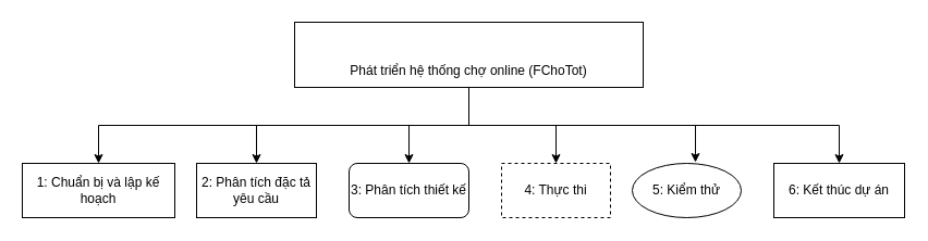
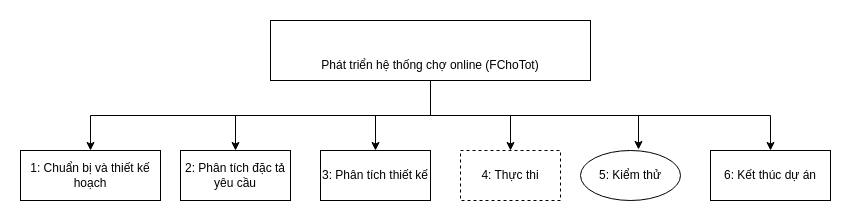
- <mxCell id="10" value="1: Chuẩn bị và lập kế hoạch" style="rounded=0;whiteSpace=wrap;html=1;" vertex="1" parent="1"><mxGeometry x="20" y="150" width="140" height="50" as="geometry" /></mxCell>
+ <mxCell id="10" value="1: Chuẩn bị và thiết kế hoạch" style="rounded=0;whiteSpace=wrap;html=1;" vertex="1" parent="1"><mxGeometry x="20" y="150" width="140" height="50" as="geometry" /></mxCell>
- <mxCell id="12" value="3: Phân tích thiết kế " style="whiteSpace=wrap;html=1;rounded=1;" vertex="1" parent="1"><mxGeometry x="320" y="150" width="110" height="50" as="geometry" /></mxCell>
+ <mxCell id="12" value="3: Phân tích thiết kế " style="rounded=0;whiteSpace=wrap;html=1;" vertex="1" parent="1"><mxGeometry x="320" y="150" width="110" height="50" as="geometry" /></mxCell>
